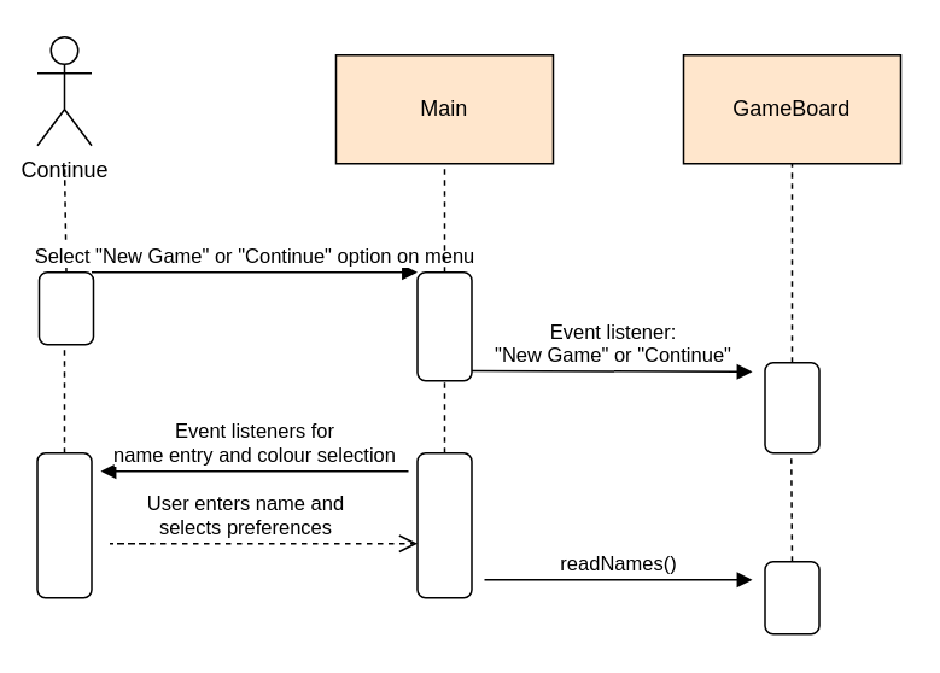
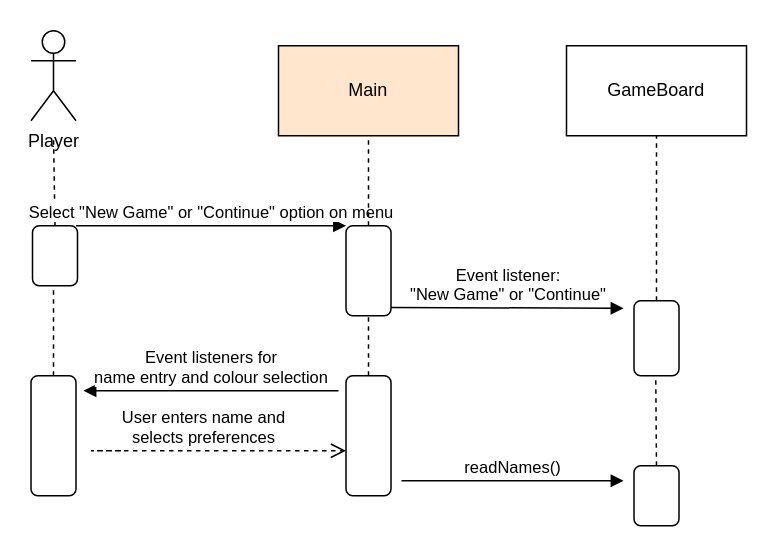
- <mxCell id="3" value="GameBoard" style="rounded=0;whiteSpace=wrap;html=1;fillColor=#ffe6cc;" parent="1" vertex="1"><mxGeometry x="377" width="120" height="60" as="geometry" y="30" /></mxCell>
+ <mxCell id="3" value="GameBoard" style="rounded=0;whiteSpace=wrap;html=1;" parent="1" vertex="1"><mxGeometry x="377" width="120" height="60" as="geometry" y="30" /></mxCell>
- <mxCell id="7" value="Continue" style="shape=umlActor;verticalLabelPosition=bottom;verticalAlign=top;html=1;" parent="1" vertex="1"><mxGeometry x="20" y="20" width="30" height="60" as="geometry" /></mxCell>
+ <mxCell id="7" value="Player" style="shape=umlActor;verticalLabelPosition=bottom;verticalAlign=top;html=1;" parent="1" vertex="1"><mxGeometry x="20" y="20" width="30" height="60" as="geometry" /></mxCell>
